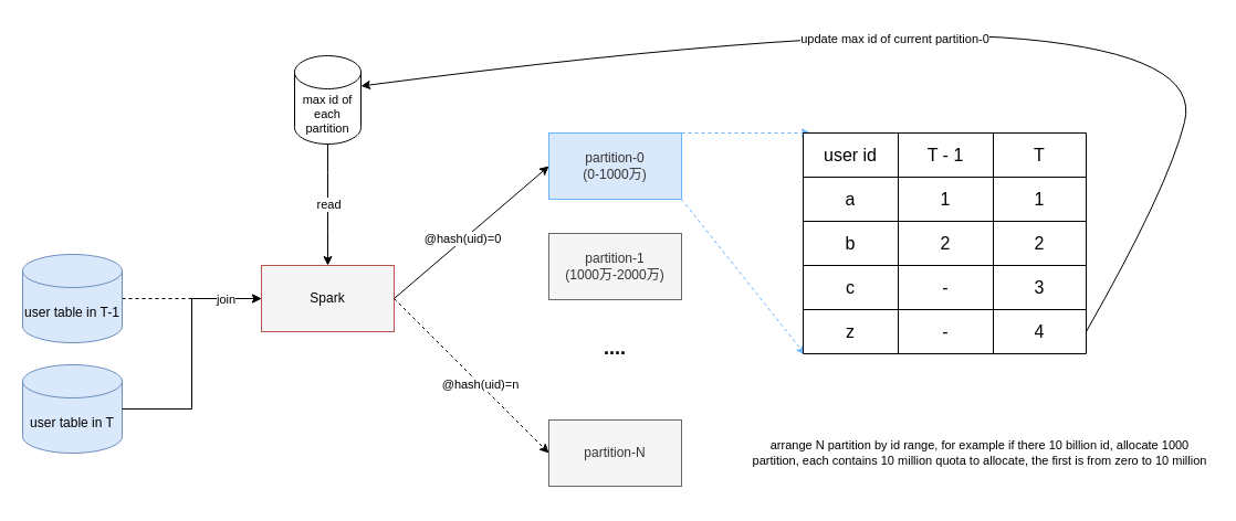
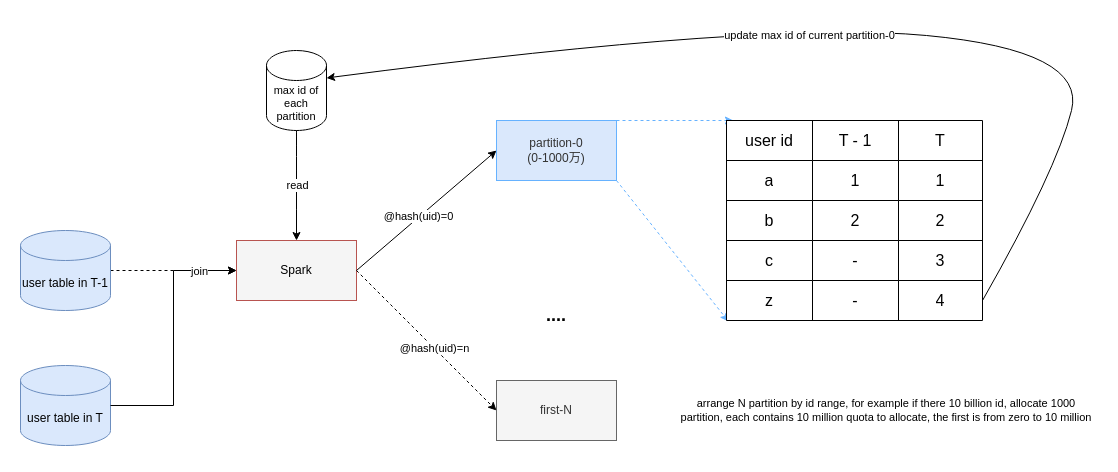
- <mxCell id="6" value="partition-1&lt;br&gt;(1000万-2000万)" style="rounded=0;whiteSpace=wrap;html=1;fillColor=#f5f5f5;fontColor=#333333;strokeColor=#666666;" vertex="1" parent="1"><mxGeometry x="496" y="211" width="120" height="60" as="geometry" /></mxCell>
- <mxCell id="13" value="user table in T" style="shape=cylinder3;whiteSpace=wrap;html=1;boundedLbl=1;backgroundOutline=1;size=15;fillColor=#dae8fc;strokeColor=#6c8ebf;" vertex="1" parent="1"><mxGeometry x="20" y="330" width="90" height="80" as="geometry" /></mxCell>
+ <mxCell id="13" value="user table in T" style="shape=cylinder3;whiteSpace=wrap;html=1;boundedLbl=1;backgroundOutline=1;size=15;fillColor=#dae8fc;strokeColor=#6c8ebf;" vertex="1" parent="1"><mxGeometry x="20" y="365" width="90" height="80" as="geometry" /></mxCell>
- <mxCell id="7" value="partition-N" style="rounded=0;whiteSpace=wrap;html=1;fillColor=#f5f5f5;fontColor=#333333;strokeColor=#666666;" vertex="1" parent="1"><mxGeometry x="496" y="380" width="120" height="60" as="geometry" /></mxCell>
+ <mxCell id="7" value="first-N" style="rounded=0;whiteSpace=wrap;html=1;fillColor=#f5f5f5;fontColor=#333333;strokeColor=#666666;" vertex="1" parent="1"><mxGeometry x="496" y="380" width="120" height="60" as="geometry" /></mxCell>
